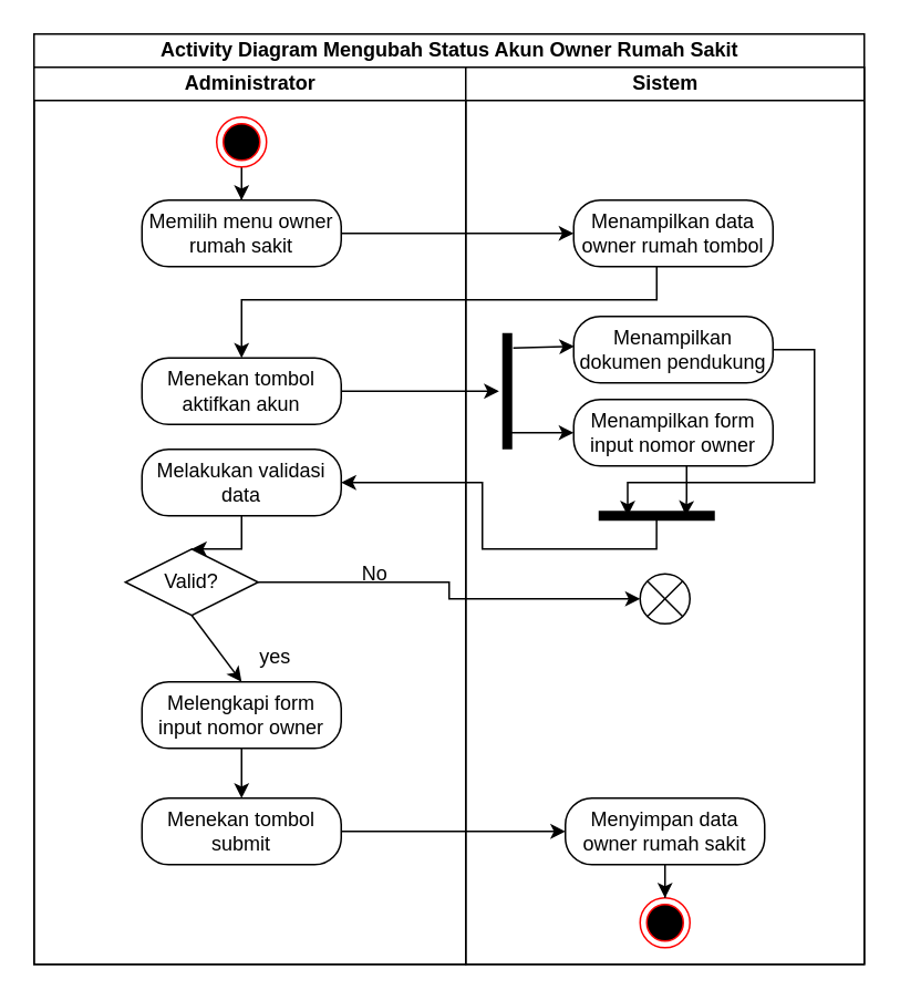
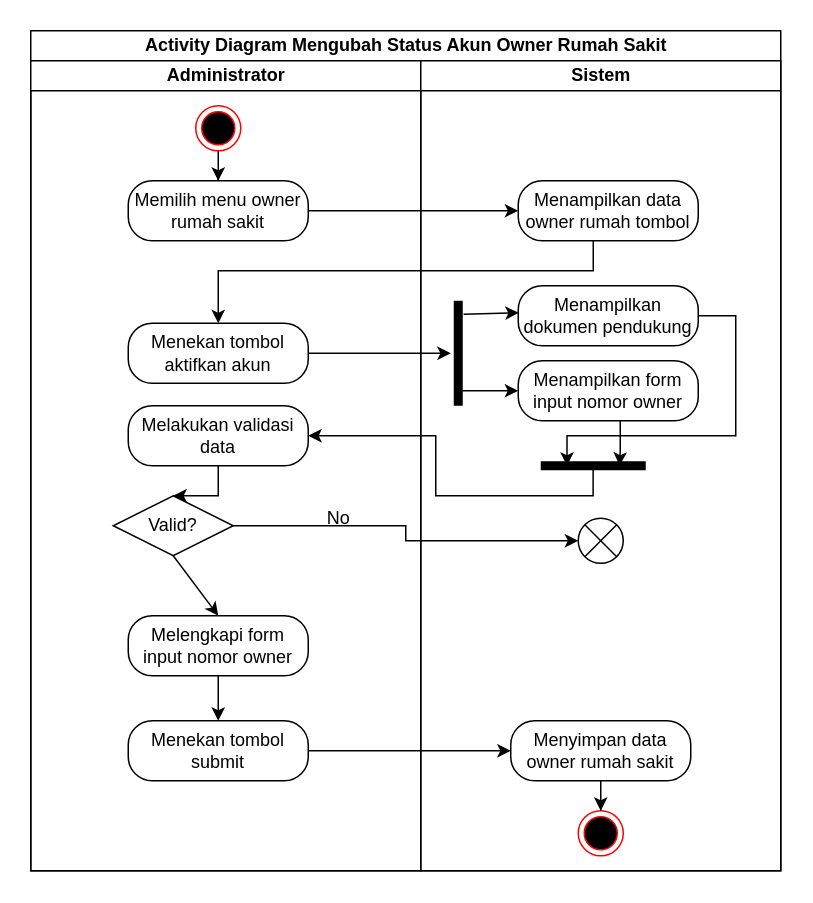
- <mxCell id="9" value="yes" style="text;html=1;align=center;verticalAlign=middle;resizable=0;points=[];autosize=1;strokeColor=none;fillColor=none;" vertex="1" parent="3"><mxGeometry x="125.0" y="340" width="40" height="30" as="geometry" /></mxCell>
